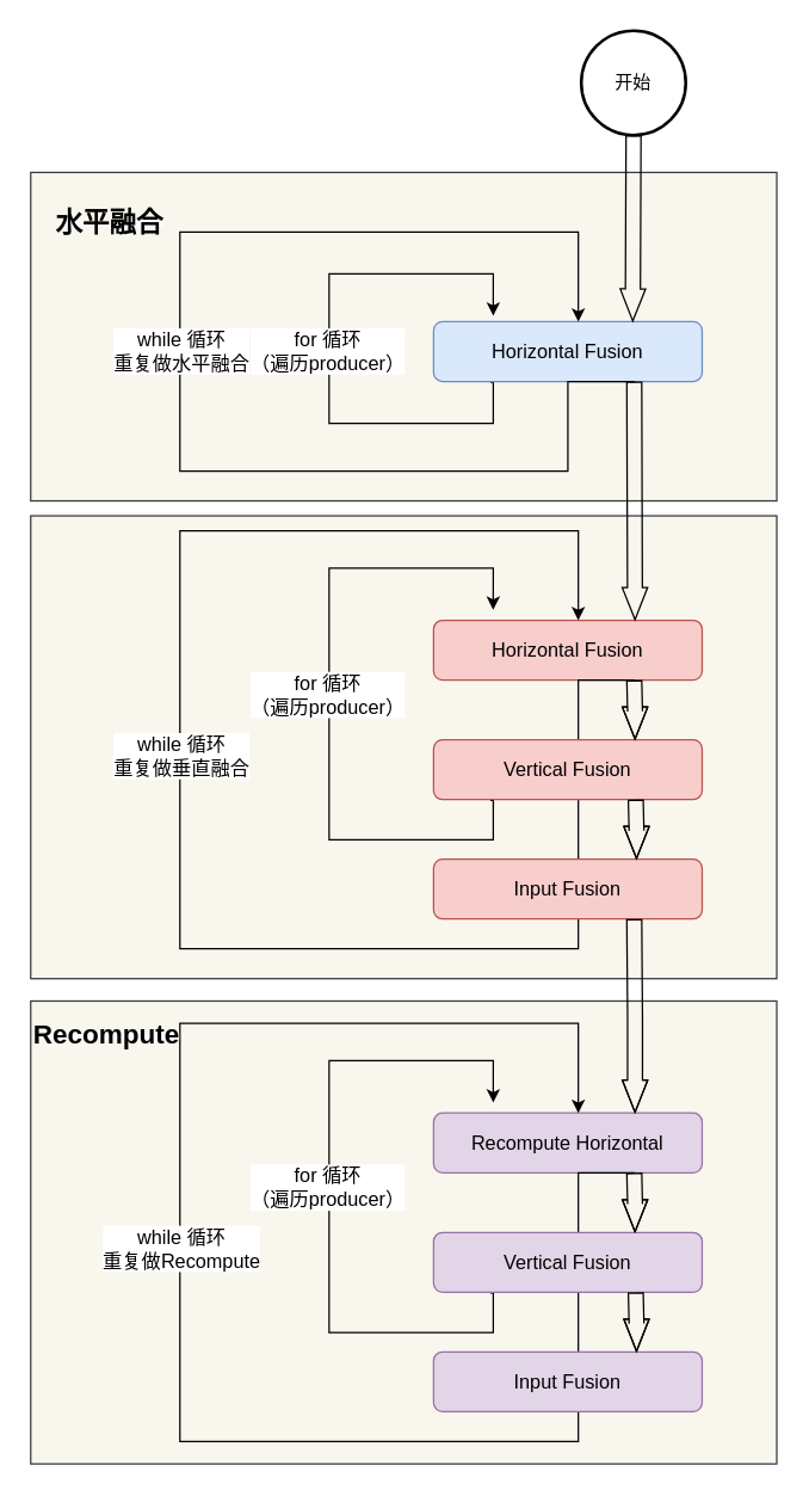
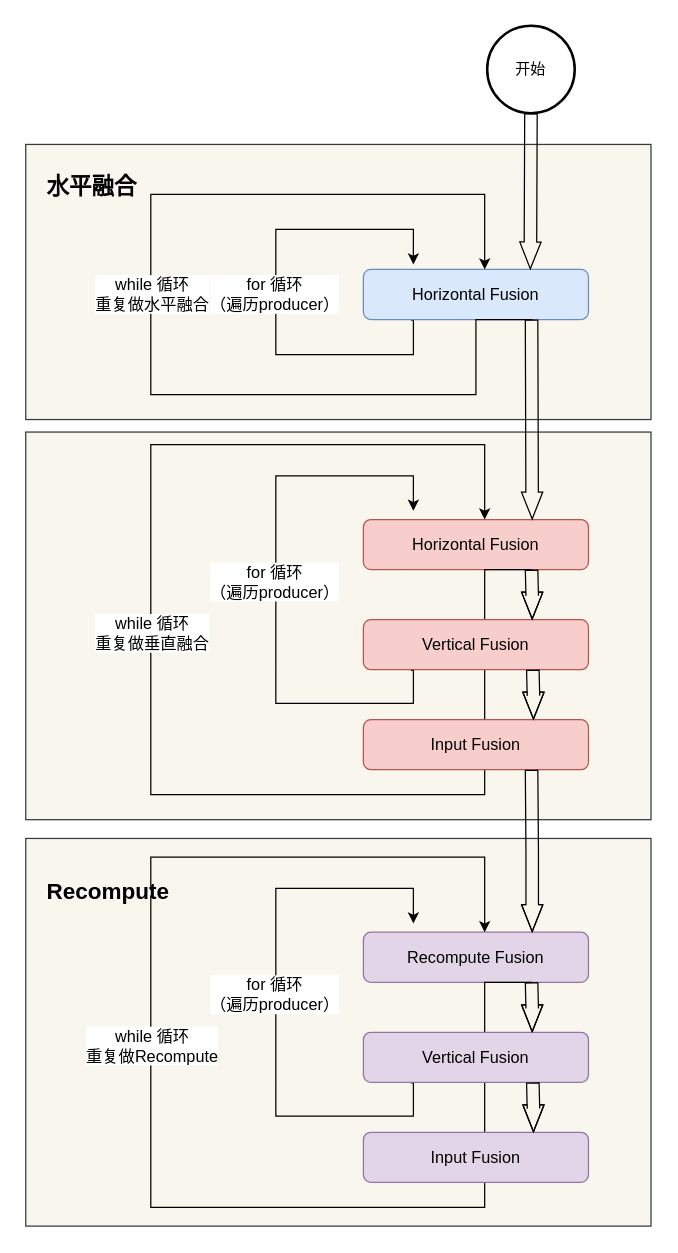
- <mxCell id="32" value="&lt;h2 style=&quot;border-color: var(--border-color); color: rgb(0, 0, 0); font-family: Helvetica; font-style: normal; font-variant-ligatures: normal; font-variant-caps: normal; letter-spacing: normal; orphans: 2; text-align: left; text-indent: 0px; text-transform: none; widows: 2; word-spacing: 0px; -webkit-text-stroke-width: 0px; background-color: rgb(251, 251, 251); text-decoration-thickness: initial; text-decoration-style: initial; text-decoration-color: initial; line-height: 3.6px;&quot;&gt;Recompute&lt;/h2&gt;" style="text;whiteSpace=wrap;html=1;" parent="1" vertex="1"><mxGeometry x="20" y="670" width="90" height="50" as="geometry" /></mxCell>
+ <mxCell id="32" value="&lt;h2 style=&quot;border-color: var(--border-color); color: rgb(0, 0, 0); font-family: Helvetica; font-style: normal; font-variant-ligatures: normal; font-variant-caps: normal; letter-spacing: normal; orphans: 2; text-align: left; text-indent: 0px; text-transform: none; widows: 2; word-spacing: 0px; -webkit-text-stroke-width: 0px; background-color: rgb(251, 251, 251); text-decoration-thickness: initial; text-decoration-style: initial; text-decoration-color: initial; line-height: 3.6px;&quot;&gt;Recompute&lt;/h2&gt;" style="text;whiteSpace=wrap;html=1;" parent="1" vertex="1"><mxGeometry x="35" y="690" width="90" height="50" as="geometry" /></mxCell>
- <mxCell id="23" value="Recompute Horizontal" style="rounded=1;whiteSpace=wrap;html=1;fontSize=13;glass=0;strokeWidth=1;shadow=0;fillColor=#e1d5e7;strokeColor=#9673a6;" parent="1" vertex="1"><mxGeometry x="290" y="745" width="180" height="40" as="geometry" /></mxCell>
+ <mxCell id="23" value="Recompute Fusion" style="rounded=1;whiteSpace=wrap;html=1;fontSize=13;glass=0;strokeWidth=1;shadow=0;fillColor=#e1d5e7;strokeColor=#9673a6;" parent="1" vertex="1"><mxGeometry x="290" y="745" width="180" height="40" as="geometry" /></mxCell>
